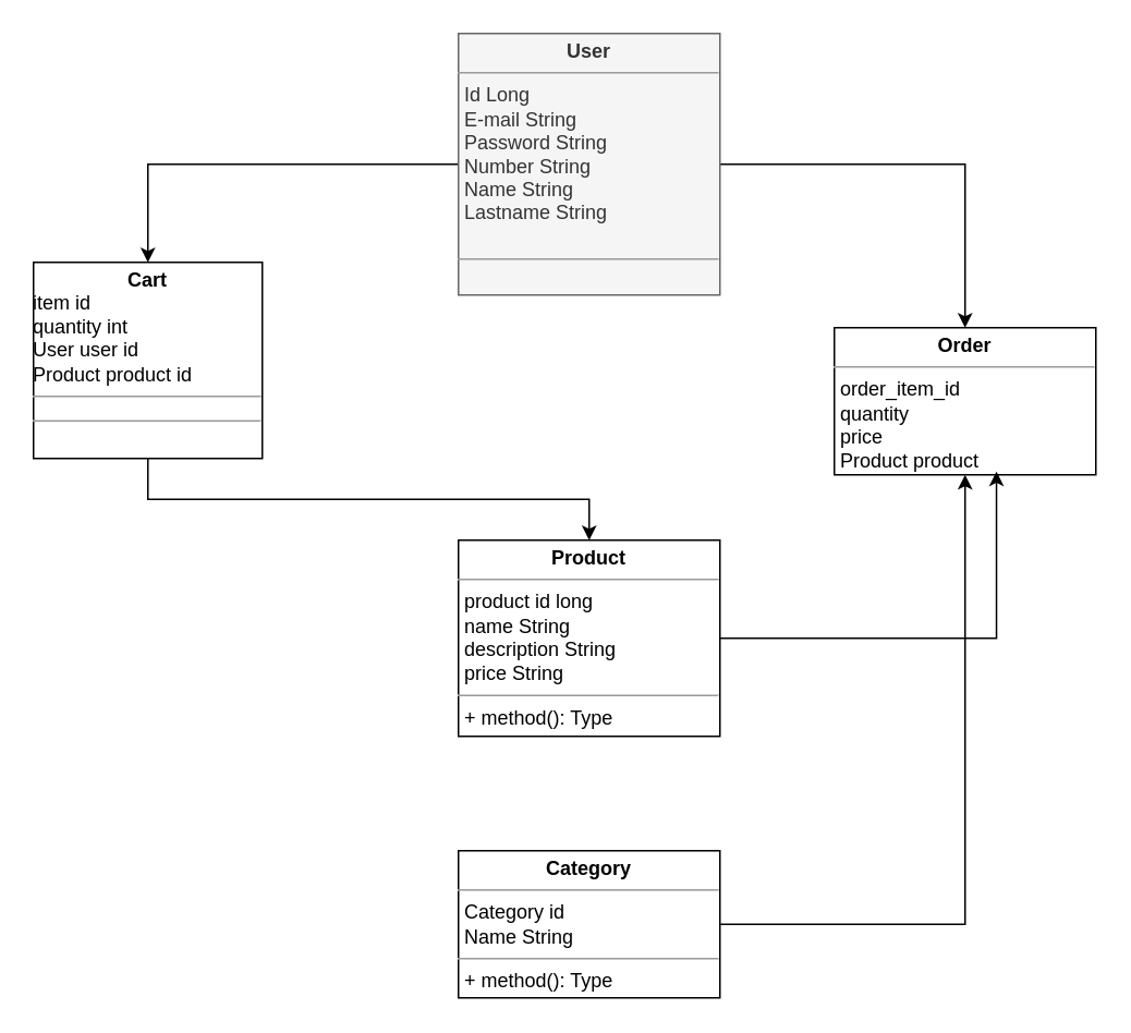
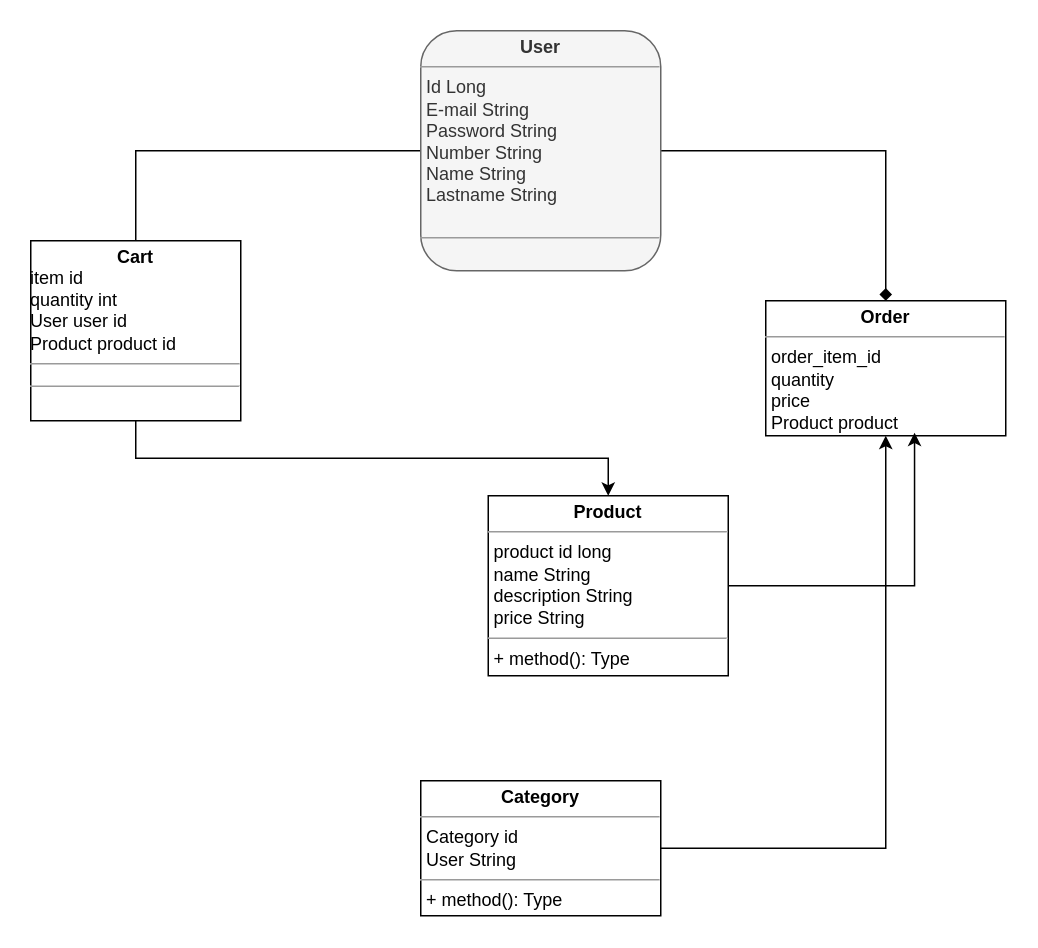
- <mxCell id="4" value="&lt;p style=&quot;margin:0px;margin-top:4px;text-align:center;&quot;&gt;&lt;b&gt;User&lt;/b&gt;&lt;/p&gt;&lt;hr size=&quot;1&quot;&gt;&lt;p style=&quot;margin:0px;margin-left:4px;&quot;&gt;Id Long&lt;/p&gt;&lt;p style=&quot;margin:0px;margin-left:4px;&quot;&gt;E-mail String&lt;br&gt;&lt;/p&gt;&lt;p style=&quot;margin:0px;margin-left:4px;&quot;&gt;Password String&lt;/p&gt;&lt;p style=&quot;margin:0px;margin-left:4px;&quot;&gt;Number String&lt;/p&gt;&lt;p style=&quot;margin:0px;margin-left:4px;&quot;&gt;Name String&lt;/p&gt;&lt;p style=&quot;margin:0px;margin-left:4px;&quot;&gt;Lastname String&lt;/p&gt;&lt;p style=&quot;margin:0px;margin-left:4px;&quot;&gt;&lt;br&gt;&lt;/p&gt;&lt;hr size=&quot;1&quot;&gt;&lt;p style=&quot;margin:0px;margin-left:4px;&quot;&gt;&lt;br&gt;&lt;/p&gt;" style="verticalAlign=top;align=left;overflow=fill;fontSize=12;fontFamily=Helvetica;html=1;whiteSpace=wrap;fillColor=#f5f5f5;fontColor=#333333;strokeColor=#666666;" vertex="1" parent="1"><mxGeometry x="280" y="20" width="160" height="160" as="geometry" /></mxCell>
+ <mxCell id="4" value="&lt;p style=&quot;margin:0px;margin-top:4px;text-align:center;&quot;&gt;&lt;b&gt;User&lt;/b&gt;&lt;/p&gt;&lt;hr size=&quot;1&quot;&gt;&lt;p style=&quot;margin:0px;margin-left:4px;&quot;&gt;Id Long&lt;/p&gt;&lt;p style=&quot;margin:0px;margin-left:4px;&quot;&gt;E-mail String&lt;br&gt;&lt;/p&gt;&lt;p style=&quot;margin:0px;margin-left:4px;&quot;&gt;Password String&lt;/p&gt;&lt;p style=&quot;margin:0px;margin-left:4px;&quot;&gt;Number String&lt;/p&gt;&lt;p style=&quot;margin:0px;margin-left:4px;&quot;&gt;Name String&lt;/p&gt;&lt;p style=&quot;margin:0px;margin-left:4px;&quot;&gt;Lastname String&lt;/p&gt;&lt;p style=&quot;margin:0px;margin-left:4px;&quot;&gt;&lt;br&gt;&lt;/p&gt;&lt;hr size=&quot;1&quot;&gt;&lt;p style=&quot;margin:0px;margin-left:4px;&quot;&gt;&lt;br&gt;&lt;/p&gt;" style="verticalAlign=top;align=left;overflow=fill;fontSize=12;fontFamily=Helvetica;html=1;whiteSpace=wrap;fillColor=#f5f5f5;fontColor=#333333;strokeColor=#666666;rounded=1;" vertex="1" parent="1"><mxGeometry x="280" y="20" width="160" height="160" as="geometry" /></mxCell>
- <mxCell id="2" style="edgeStyle=orthogonalEdgeStyle;rounded=0;orthogonalLoop=1;jettySize=auto;html=1;exitX=0;exitY=0.5;exitDx=0;exitDy=0;entryX=0.5;entryY=0;entryDx=0;entryDy=0;" edge="1" parent="1" source="4" target="6"><mxGeometry relative="1" as="geometry" /></mxCell>
+ <mxCell id="2" style="edgeStyle=orthogonalEdgeStyle;rounded=0;orthogonalLoop=1;jettySize=auto;html=1;exitX=0;exitY=0.5;exitDx=0;exitDy=0;entryX=0.5;entryY=0;entryDx=0;entryDy=0;endArrow=none;" edge="1" parent="1" source="4" target="6"><mxGeometry relative="1" as="geometry" /></mxCell>
- <mxCell id="3" style="edgeStyle=orthogonalEdgeStyle;rounded=0;orthogonalLoop=1;jettySize=auto;html=1;exitX=1;exitY=0.5;exitDx=0;exitDy=0;" edge="1" parent="1" source="4" target="10"><mxGeometry relative="1" as="geometry" /></mxCell>
+ <mxCell id="3" style="edgeStyle=orthogonalEdgeStyle;rounded=0;orthogonalLoop=1;jettySize=auto;html=1;exitX=1;exitY=0.5;exitDx=0;exitDy=0;endArrow=diamond;" edge="1" parent="1" source="4" target="10"><mxGeometry relative="1" as="geometry" /></mxCell>
- <mxCell id="7" value="&lt;p style=&quot;margin:0px;margin-top:4px;text-align:center;&quot;&gt;&lt;b&gt;Product&lt;/b&gt;&lt;/p&gt;&lt;hr size=&quot;1&quot;&gt;&lt;p style=&quot;margin:0px;margin-left:4px;&quot;&gt;product id long&lt;/p&gt;&lt;p style=&quot;margin:0px;margin-left:4px;&quot;&gt;name String&lt;/p&gt;&lt;p style=&quot;margin:0px;margin-left:4px;&quot;&gt;description String&lt;/p&gt;&lt;p style=&quot;margin:0px;margin-left:4px;&quot;&gt;price String&lt;/p&gt;&lt;hr size=&quot;1&quot;&gt;&lt;p style=&quot;margin:0px;margin-left:4px;&quot;&gt;+ method(): Type&lt;/p&gt;" style="verticalAlign=top;align=left;overflow=fill;fontSize=12;fontFamily=Helvetica;html=1;whiteSpace=wrap;" vertex="1" parent="1"><mxGeometry x="280" y="330" width="160" height="120" as="geometry" /></mxCell>
+ <mxCell id="7" value="&lt;p style=&quot;margin:0px;margin-top:4px;text-align:center;&quot;&gt;&lt;b&gt;Product&lt;/b&gt;&lt;/p&gt;&lt;hr size=&quot;1&quot;&gt;&lt;p style=&quot;margin:0px;margin-left:4px;&quot;&gt;product id long&lt;/p&gt;&lt;p style=&quot;margin:0px;margin-left:4px;&quot;&gt;name String&lt;/p&gt;&lt;p style=&quot;margin:0px;margin-left:4px;&quot;&gt;description String&lt;/p&gt;&lt;p style=&quot;margin:0px;margin-left:4px;&quot;&gt;price String&lt;/p&gt;&lt;hr size=&quot;1&quot;&gt;&lt;p style=&quot;margin:0px;margin-left:4px;&quot;&gt;+ method(): Type&lt;/p&gt;" style="verticalAlign=top;align=left;overflow=fill;fontSize=12;fontFamily=Helvetica;html=1;whiteSpace=wrap;" vertex="1" parent="1"><mxGeometry x="325" y="330" width="160" height="120" as="geometry" /></mxCell>
- <mxCell id="9" value="&lt;p style=&quot;margin:0px;margin-top:4px;text-align:center;&quot;&gt;&lt;b&gt;Category&lt;/b&gt;&lt;/p&gt;&lt;hr size=&quot;1&quot;&gt;&lt;p style=&quot;margin:0px;margin-left:4px;&quot;&gt;Category id&lt;/p&gt;&lt;p style=&quot;margin:0px;margin-left:4px;&quot;&gt;Name String&lt;/p&gt;&lt;hr size=&quot;1&quot;&gt;&lt;p style=&quot;margin:0px;margin-left:4px;&quot;&gt;+ method(): Type&lt;/p&gt;" style="verticalAlign=top;align=left;overflow=fill;fontSize=12;fontFamily=Helvetica;html=1;whiteSpace=wrap;" vertex="1" parent="1"><mxGeometry x="280" y="520" width="160" height="90" as="geometry" /></mxCell>
+ <mxCell id="9" value="&lt;p style=&quot;margin:0px;margin-top:4px;text-align:center;&quot;&gt;&lt;b&gt;Category&lt;/b&gt;&lt;/p&gt;&lt;hr size=&quot;1&quot;&gt;&lt;p style=&quot;margin:0px;margin-left:4px;&quot;&gt;Category id&lt;/p&gt;&lt;p style=&quot;margin:0px;margin-left:4px;&quot;&gt;User String&lt;/p&gt;&lt;hr size=&quot;1&quot;&gt;&lt;p style=&quot;margin:0px;margin-left:4px;&quot;&gt;+ method(): Type&lt;/p&gt;" style="verticalAlign=top;align=left;overflow=fill;fontSize=12;fontFamily=Helvetica;html=1;whiteSpace=wrap;" vertex="1" parent="1"><mxGeometry x="280" y="520" width="160" height="90" as="geometry" /></mxCell>
